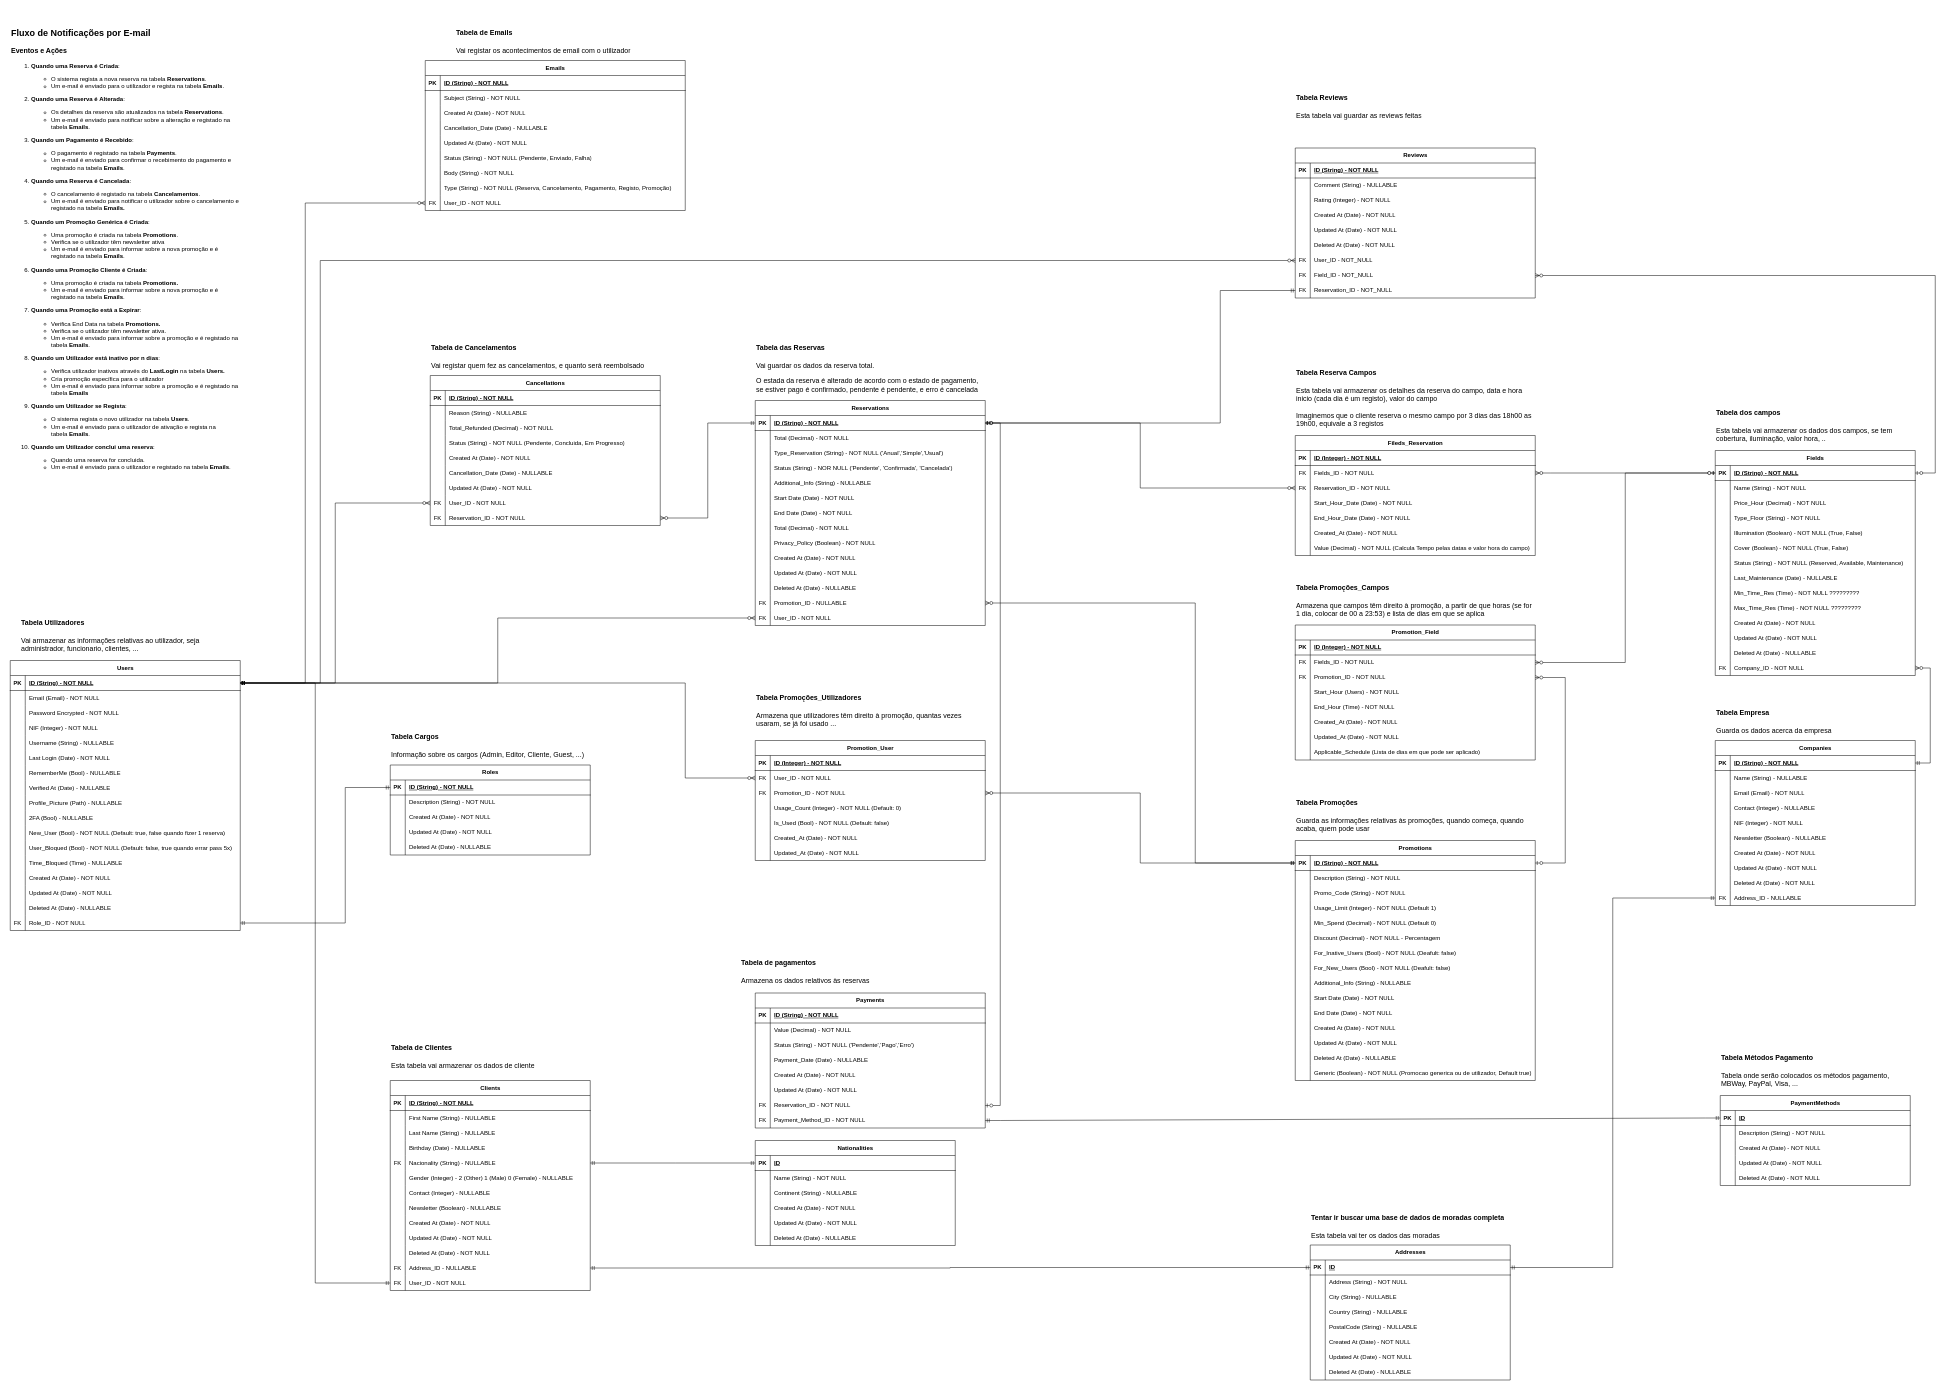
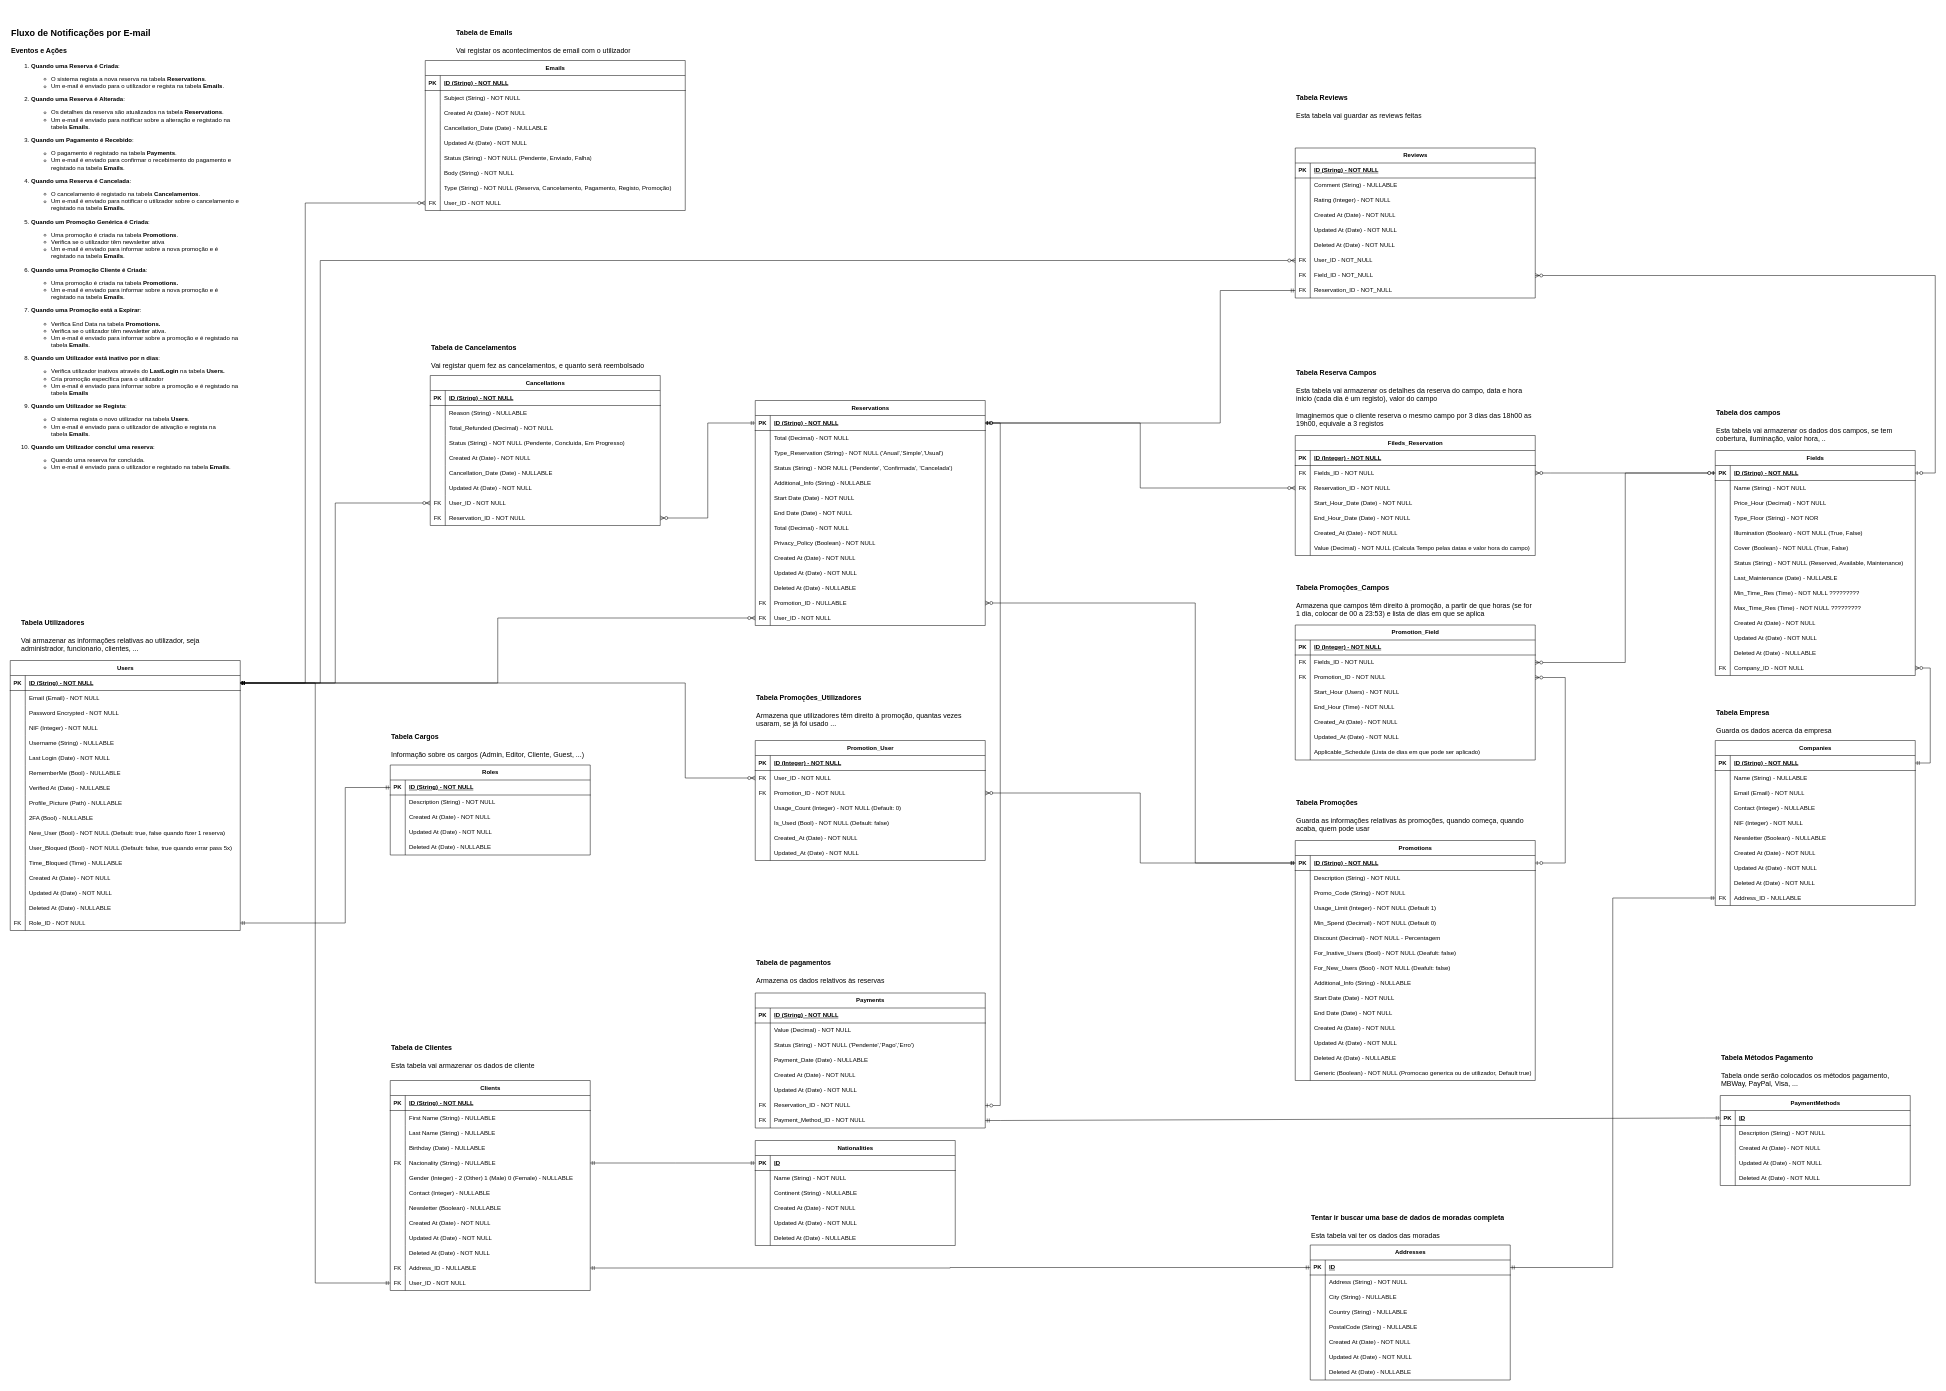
- <mxCell id="323" value="&lt;h1 style=&quot;margin-top: 0px;&quot;&gt;&lt;span style=&quot;font-size: 14px;&quot;&gt;Tabela das Reservas&lt;/span&gt;&lt;/h1&gt;&lt;div&gt;&lt;span style=&quot;font-size: 14px;&quot;&gt;Vai guardar os dados da reserva total.&lt;/span&gt;&lt;/div&gt;&lt;div&gt;&lt;br&gt;&lt;/div&gt;&lt;div&gt;&lt;span style=&quot;font-size: 14px;&quot;&gt;O estada da reserva é alterado de acordo com o estado de pagamento, se estiver pago é confirmado, pendente é pendente, e erro é cancelada&lt;/span&gt;&lt;/div&gt;" style="text;html=1;whiteSpace=wrap;overflow=hidden;rounded=0;" parent="1" vertex="1"><mxGeometry x="1510" y="670" width="460" height="120" as="geometry" /></mxCell>
- <mxCell id="168" value="Type_Floor (String) - NOT NULL" style="shape=partialRectangle;connectable=0;fillColor=none;top=0;left=0;bottom=0;right=0;align=left;spacingLeft=6;overflow=hidden;whiteSpace=wrap;html=1;" parent="166" vertex="1"><mxGeometry x="30" width="370.0" height="30" as="geometry"><mxRectangle width="370.0" height="30" as="alternateBounds" /></mxGeometry></mxCell>
+ <mxCell id="168" value="Type_Floor (String) - NOT NOR" style="shape=partialRectangle;connectable=0;fillColor=none;top=0;left=0;bottom=0;right=0;align=left;spacingLeft=6;overflow=hidden;whiteSpace=wrap;html=1;" parent="166" vertex="1"><mxGeometry x="30" width="370.0" height="30" as="geometry"><mxRectangle width="370.0" height="30" as="alternateBounds" /></mxGeometry></mxCell>
- <mxCell id="324" value="&lt;h1 style=&quot;margin-top: 0px;&quot;&gt;&lt;span style=&quot;font-size: 14px;&quot;&gt;Tabela de pagamentos&lt;/span&gt;&lt;/h1&gt;&lt;div&gt;&lt;span style=&quot;font-size: 14px;&quot;&gt;Armazena os dados relativos às reservas&lt;/span&gt;&lt;/div&gt;" style="text;html=1;whiteSpace=wrap;overflow=hidden;rounded=0;" parent="1" vertex="1"><mxGeometry x="1480" y="1900" width="460" height="75" as="geometry" /></mxCell>
+ <mxCell id="324" value="&lt;h1 style=&quot;margin-top: 0px;&quot;&gt;&lt;span style=&quot;font-size: 14px;&quot;&gt;Tabela de pagamentos&lt;/span&gt;&lt;/h1&gt;&lt;div&gt;&lt;span style=&quot;font-size: 14px;&quot;&gt;Armazena os dados relativos às reservas&lt;/span&gt;&lt;/div&gt;" style="text;html=1;whiteSpace=wrap;overflow=hidden;rounded=0;" parent="1" vertex="1"><mxGeometry x="1510" y="1900" width="460" height="75" as="geometry" /></mxCell>
